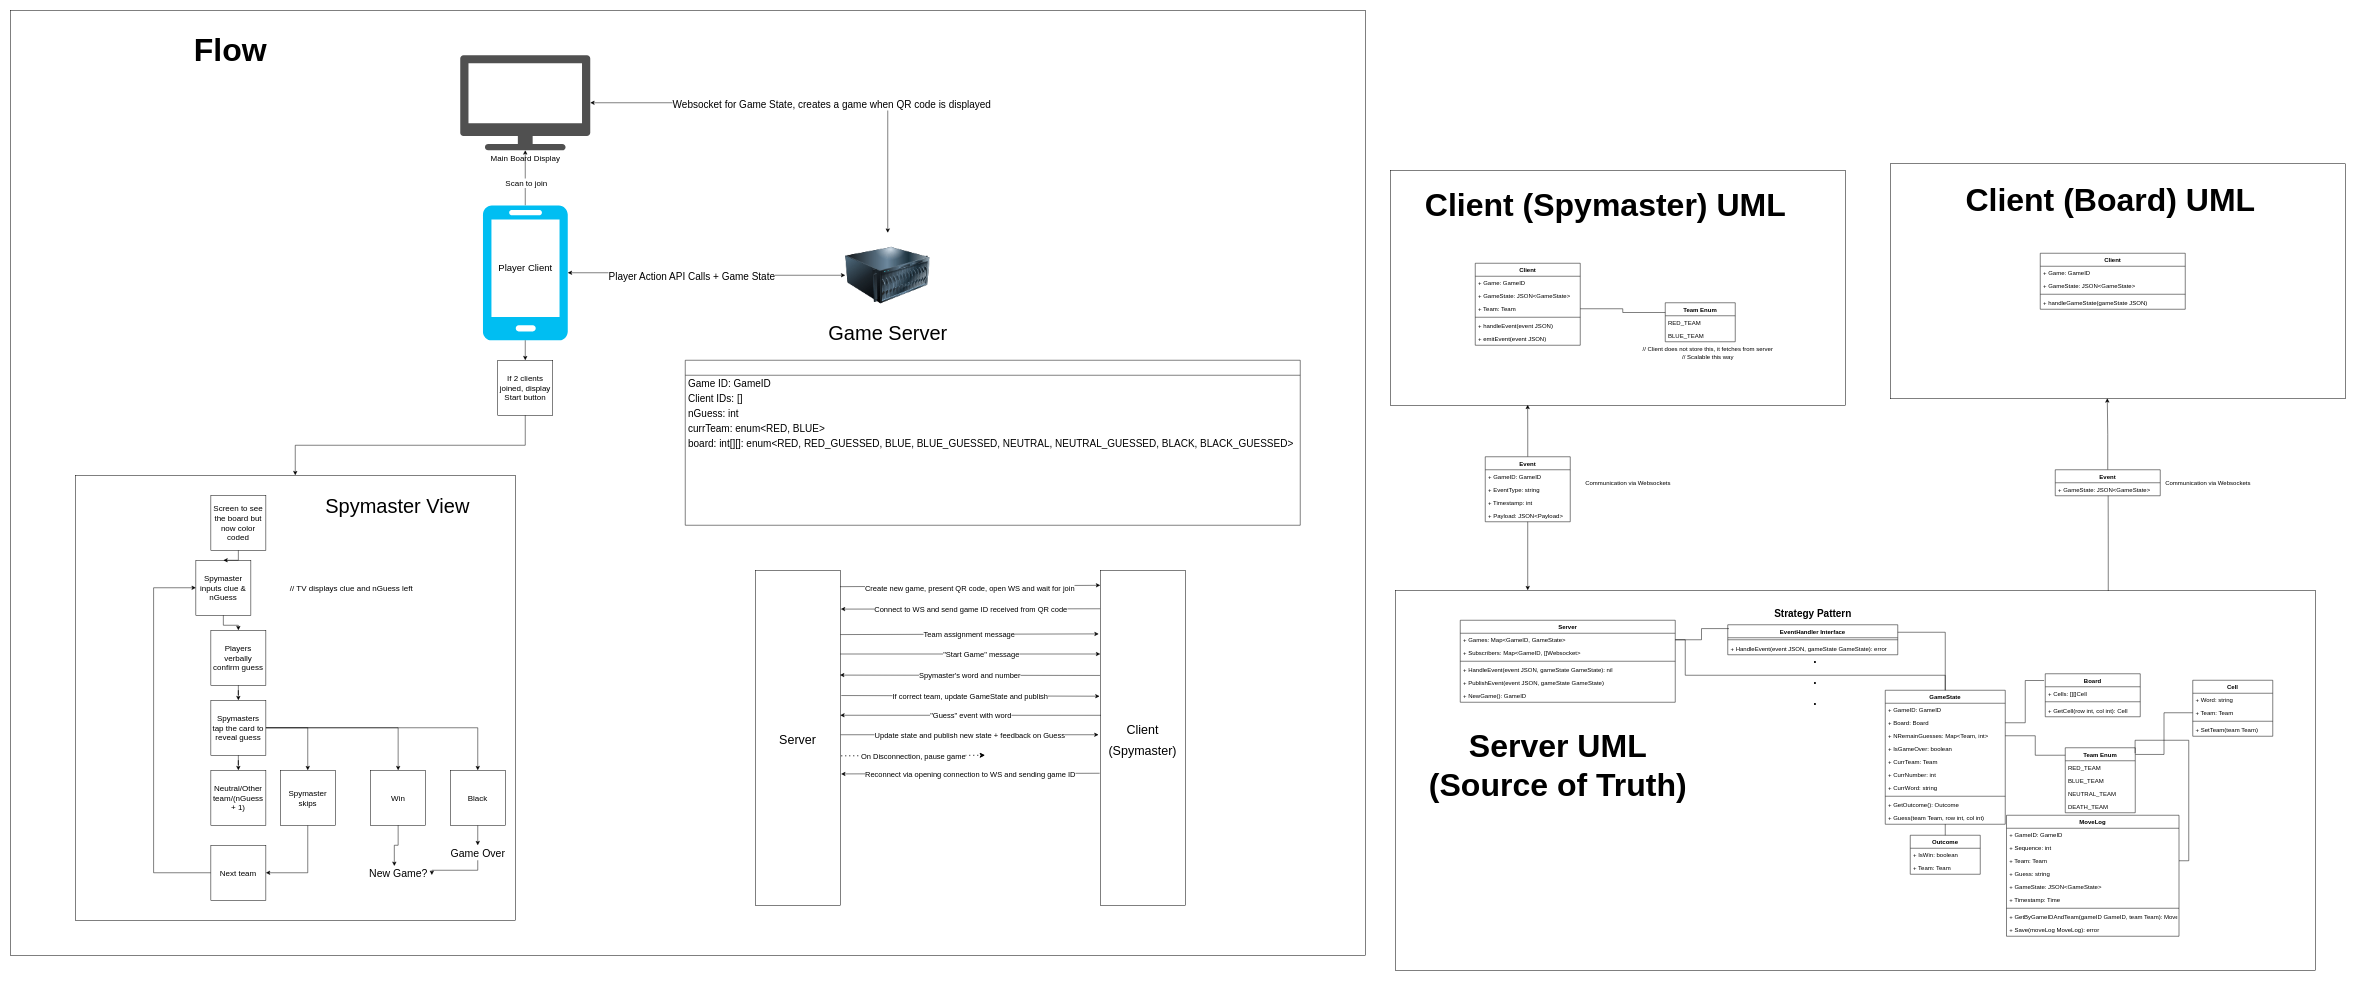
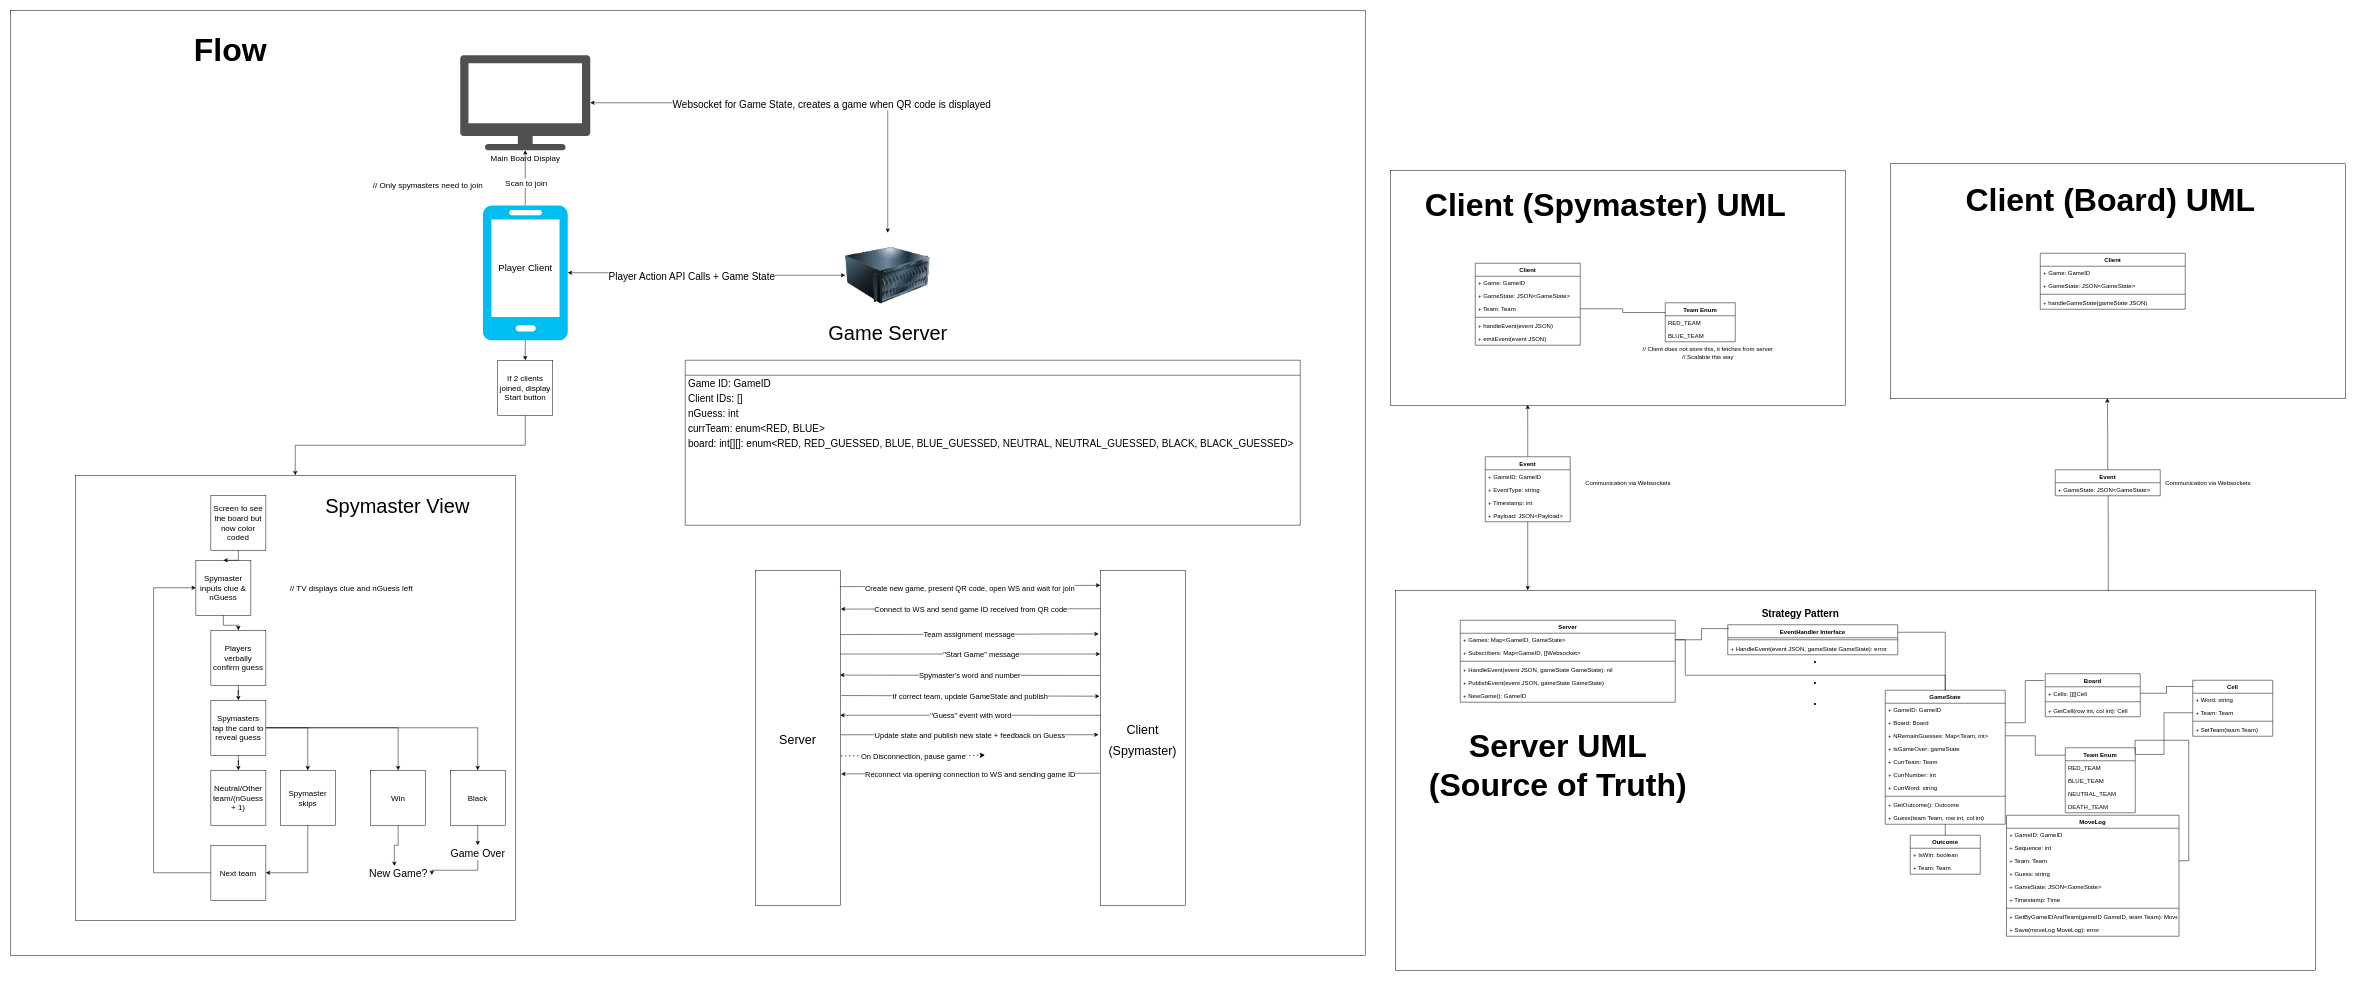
+ <mxCell id="12" value="// Only spymasters need to join" style="text;html=1;align=center;verticalAlign=middle;resizable=0;points=[];autosize=1;strokeColor=none;fillColor=none;fontSize=16;" parent="2" vertex="1"><mxGeometry x="715" y="340" width="240" height="20" as="geometry" /></mxCell>
- <mxCell id="114" value="&lt;b&gt;&lt;font style=&quot;font-size: 20px;&quot;&gt;Strategy Pattern&lt;/font&gt;&lt;/b&gt;" style="text;html=1;align=center;verticalAlign=middle;resizable=0;points=[];autosize=1;strokeColor=none;fillColor=none;fontSize=15;" vertex="1" parent="98"><mxGeometry x="750" y="30" width="170" height="30" as="geometry" /></mxCell>
+ <mxCell id="114" value="&lt;b&gt;&lt;font style=&quot;font-size: 20px;&quot;&gt;Strategy Pattern&lt;/font&gt;&lt;/b&gt;" style="text;html=1;align=center;verticalAlign=middle;resizable=0;points=[];autosize=1;strokeColor=none;fillColor=none;fontSize=15;" vertex="1" parent="98"><mxGeometry x="725" y="30" width="170" height="30" as="geometry" /></mxCell>
+ <mxCell id="146" style="edgeStyle=orthogonalEdgeStyle;rounded=0;orthogonalLoop=1;jettySize=auto;html=1;entryX=0.009;entryY=0.112;entryDx=0;entryDy=0;entryPerimeter=0;endArrow=none;endFill=0;" parent="97" source="143" target="100" edge="1"><mxGeometry relative="1" as="geometry" /></mxCell>
- <mxCell id="119" value="+ IsGameOver: boolean" style="text;strokeColor=none;fillColor=none;align=left;verticalAlign=top;spacingLeft=4;spacingRight=4;overflow=hidden;rotatable=0;points=[[0,0.5],[1,0.5]];portConstraint=eastwest;" parent="115" vertex="1"><mxGeometry y="104" width="240" height="26" as="geometry" /></mxCell>
+ <mxCell id="119" value="+ IsGameOver: gameState" style="text;strokeColor=none;fillColor=none;align=left;verticalAlign=top;spacingLeft=4;spacingRight=4;overflow=hidden;rotatable=0;points=[[0,0.5],[1,0.5]];portConstraint=eastwest;" parent="115" vertex="1"><mxGeometry y="104" width="240" height="26" as="geometry" /></mxCell>
